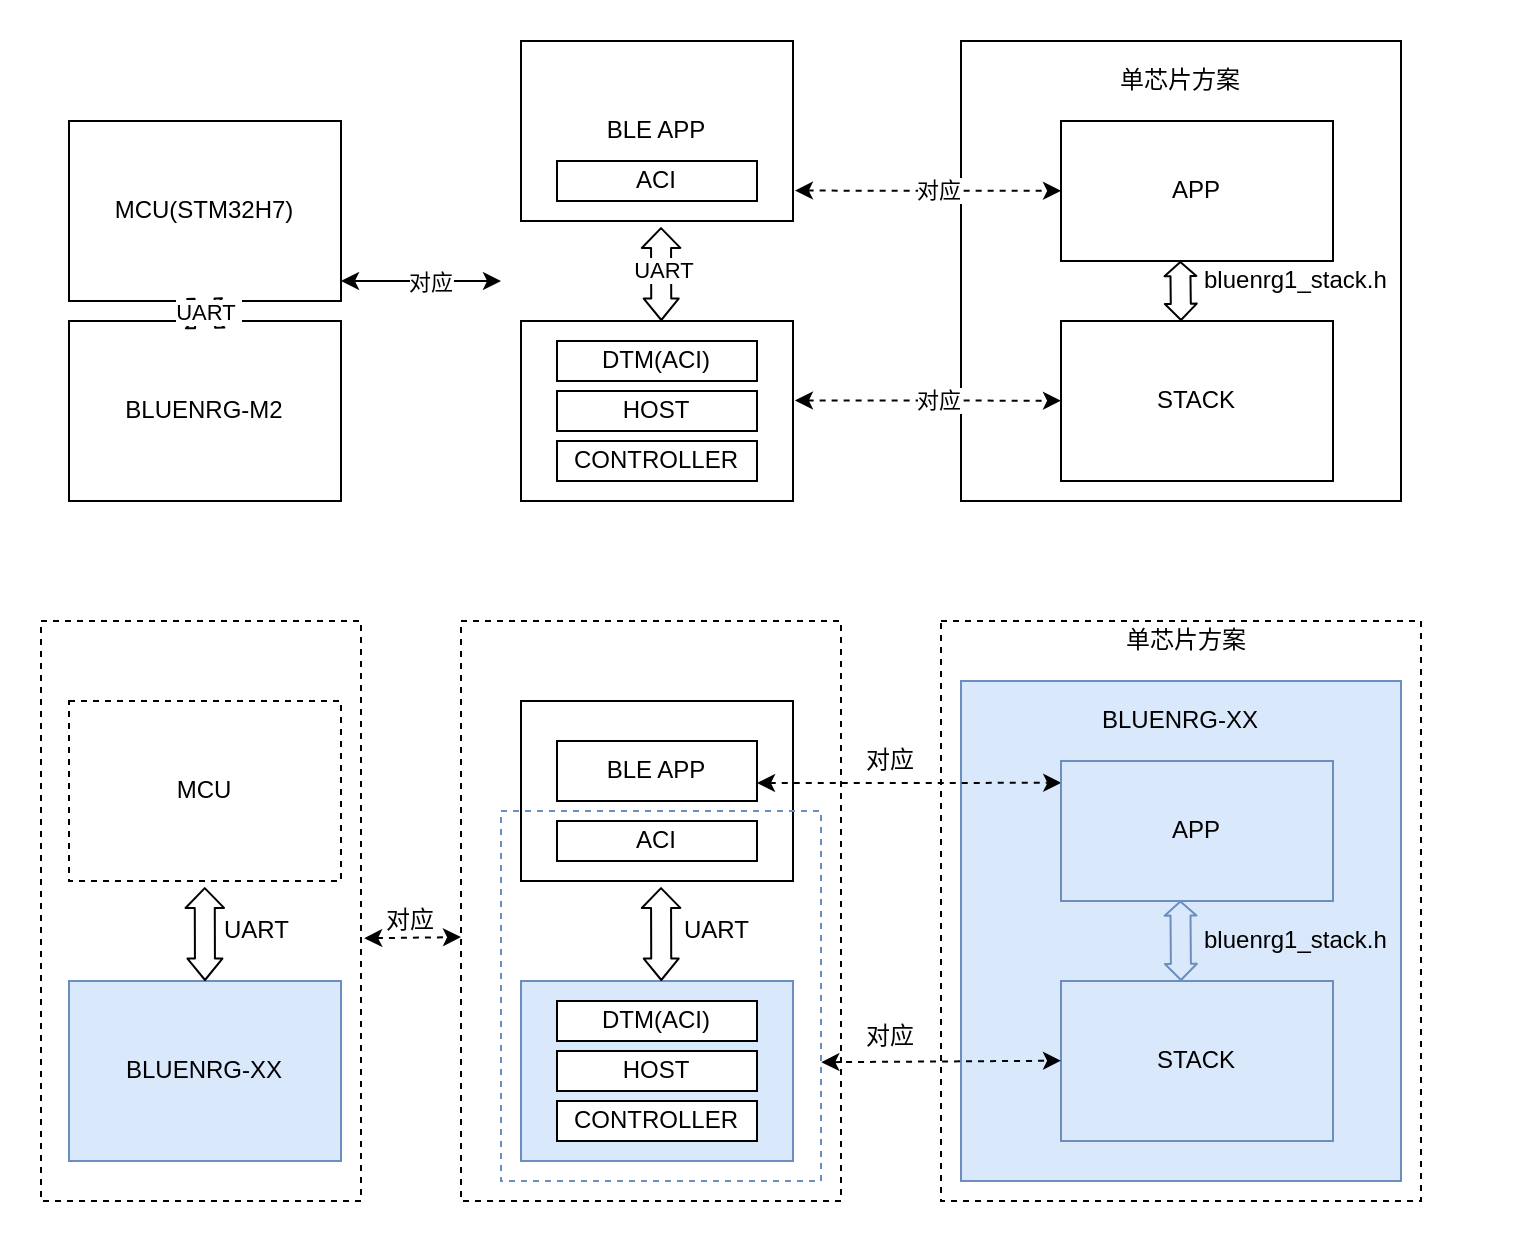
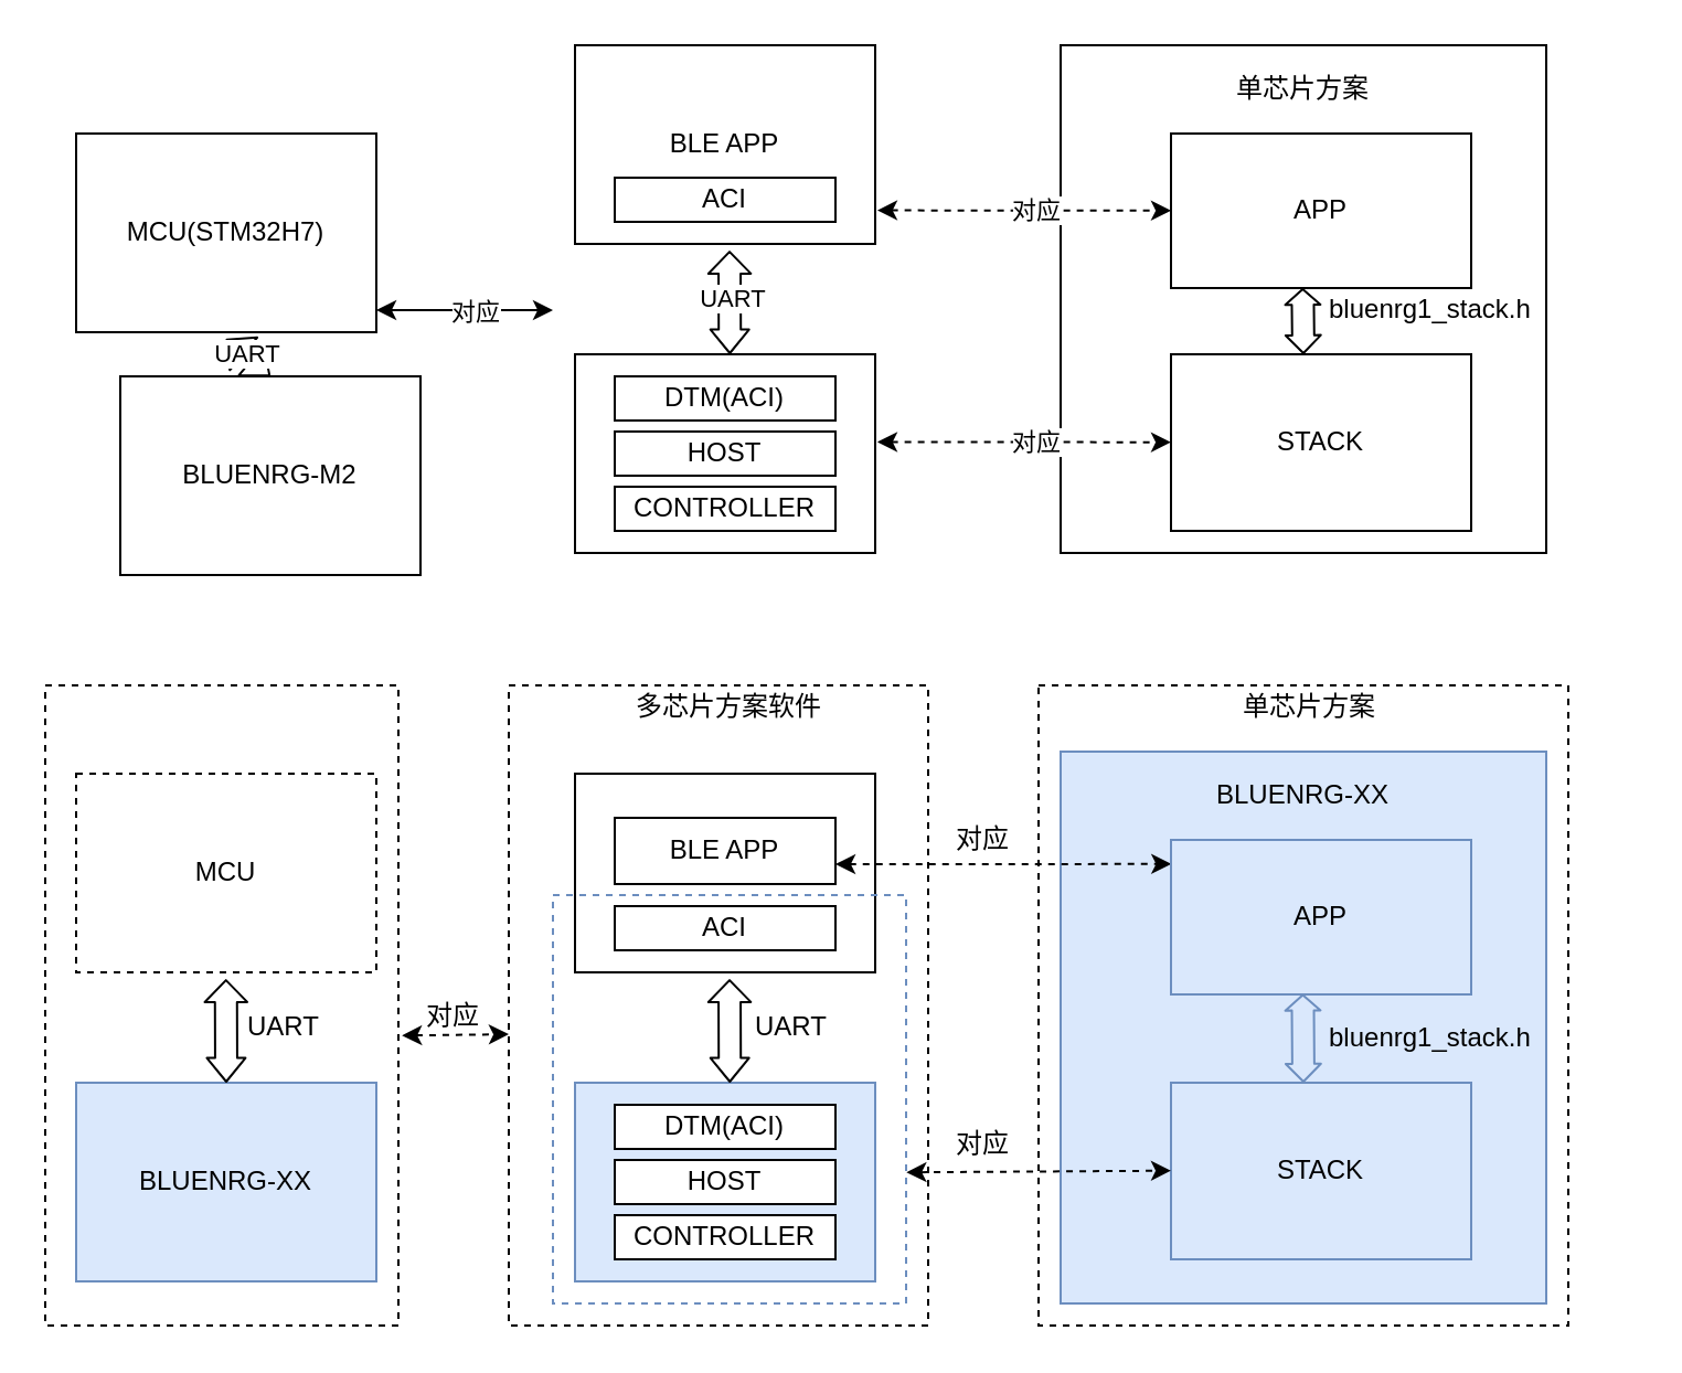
- <mxCell id="3" value="BLUENRG-M2" style="rounded=0;whiteSpace=wrap;html=1;" parent="1" vertex="1"><mxGeometry x="34" y="160" width="136" height="90" as="geometry" /></mxCell>
+ <mxCell id="3" value="BLUENRG-M2" style="rounded=0;whiteSpace=wrap;html=1;" parent="1" vertex="1"><mxGeometry x="54" y="170" width="136" height="90" as="geometry" /></mxCell>
+ <mxCell id="52" value="多芯片方案软件" style="text;html=1;strokeColor=none;fillColor=none;align=center;verticalAlign=middle;whiteSpace=wrap;rounded=0;dashed=1;" vertex="1" parent="1"><mxGeometry x="280" y="310" width="100" height="20" as="geometry" /></mxCell>
